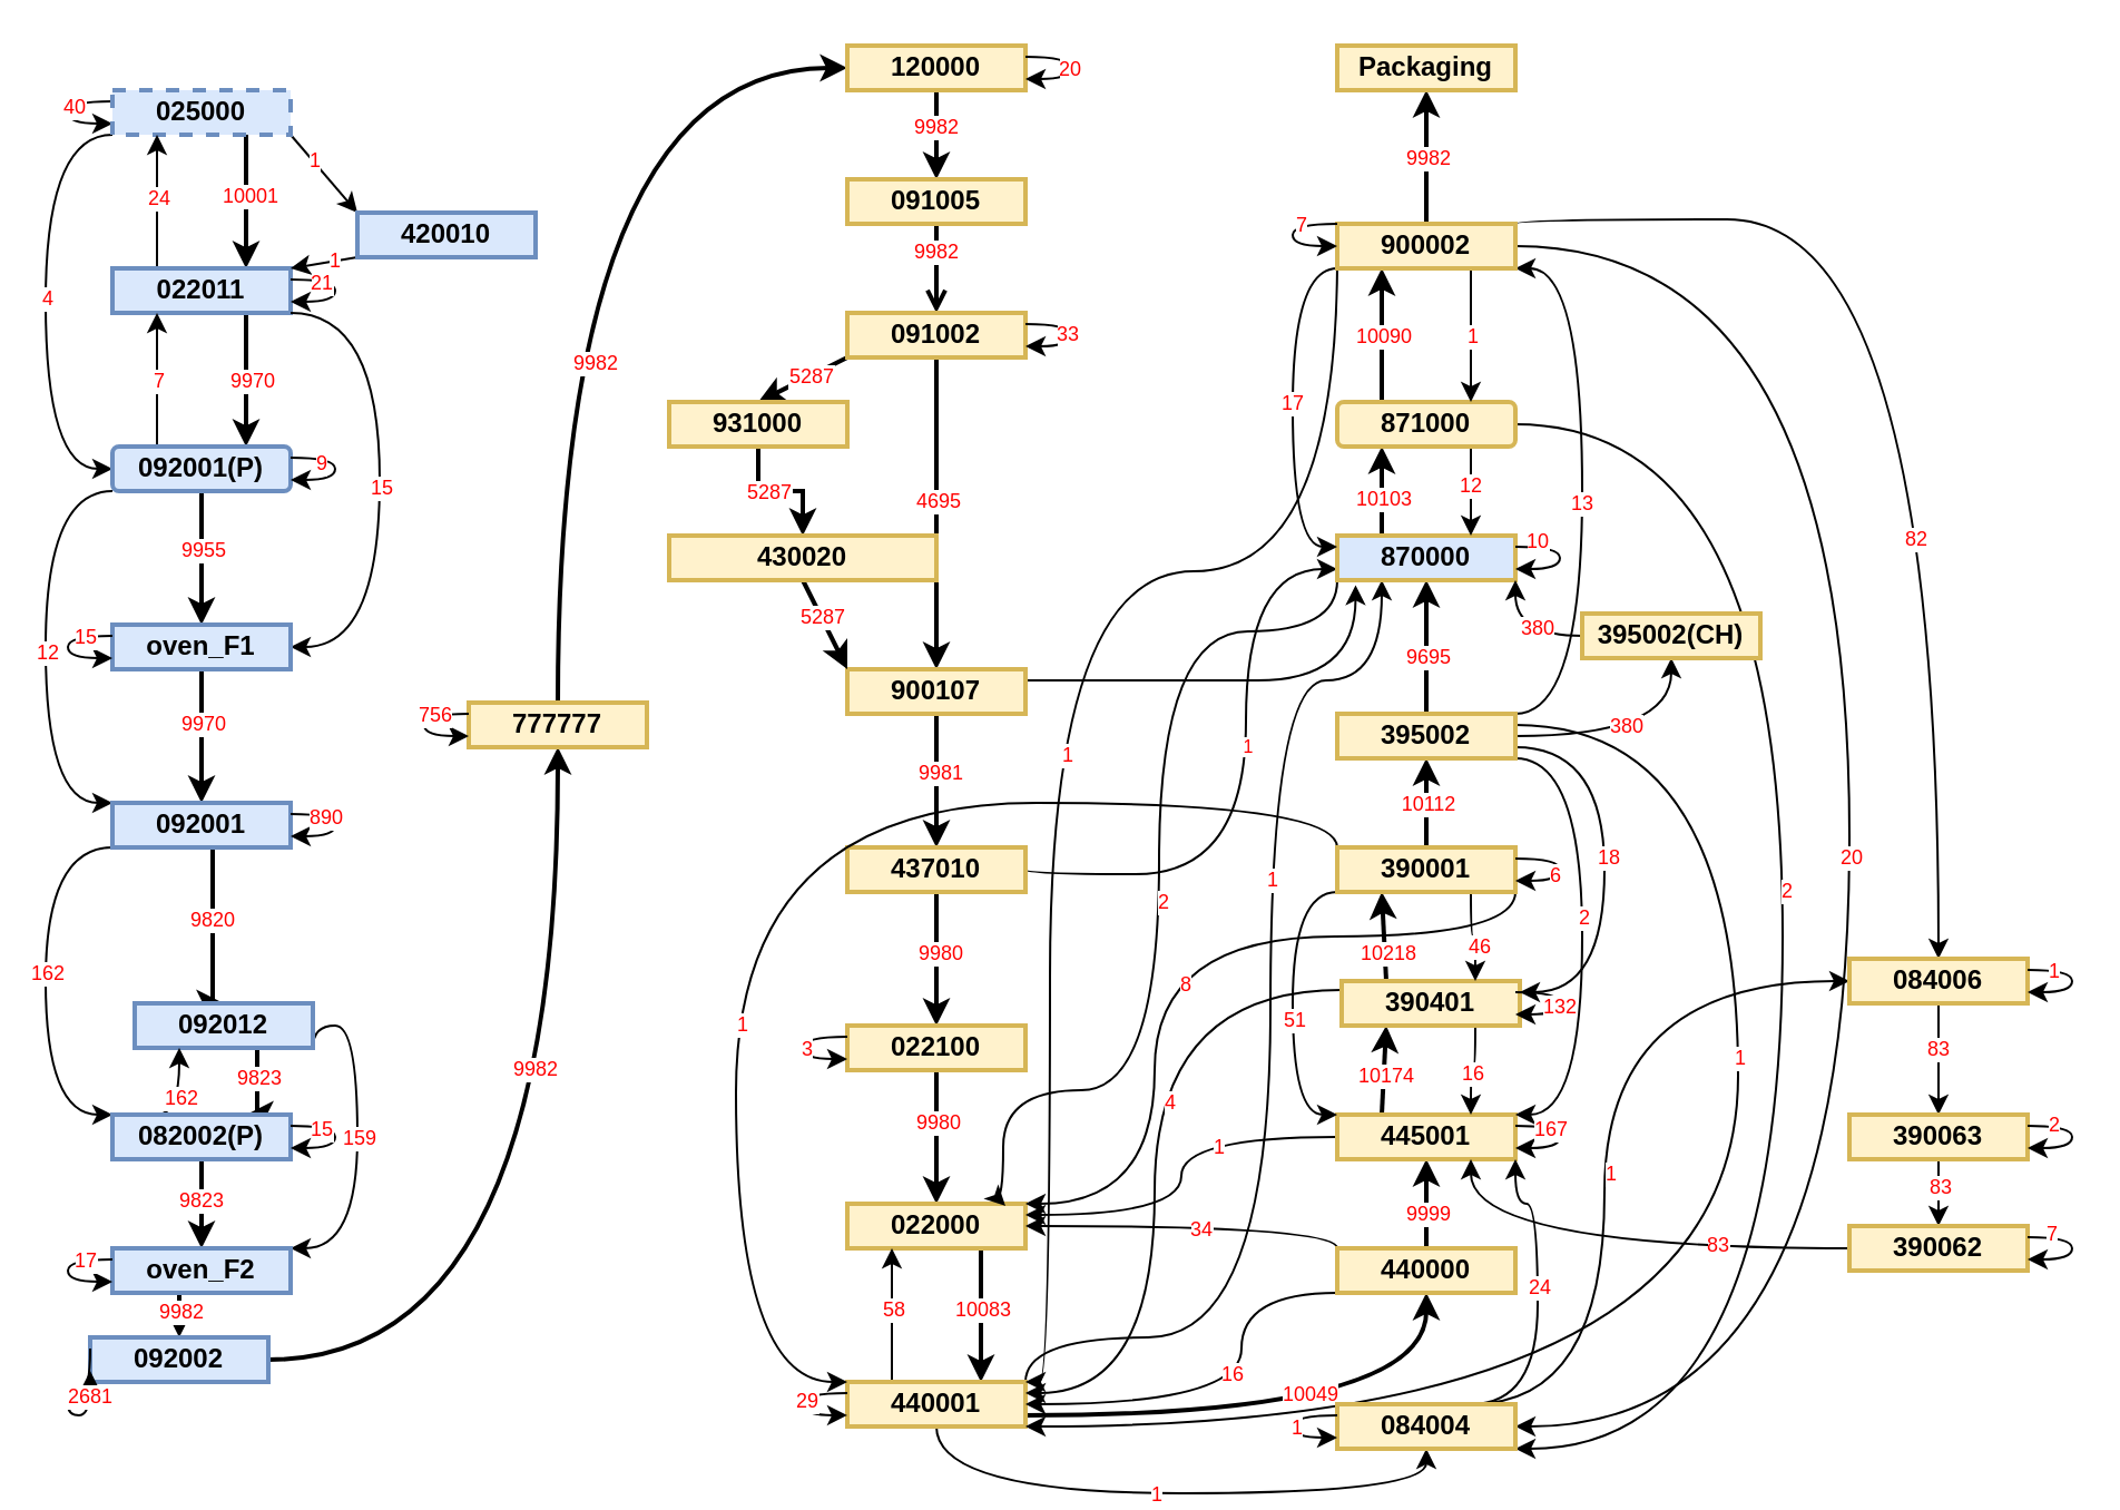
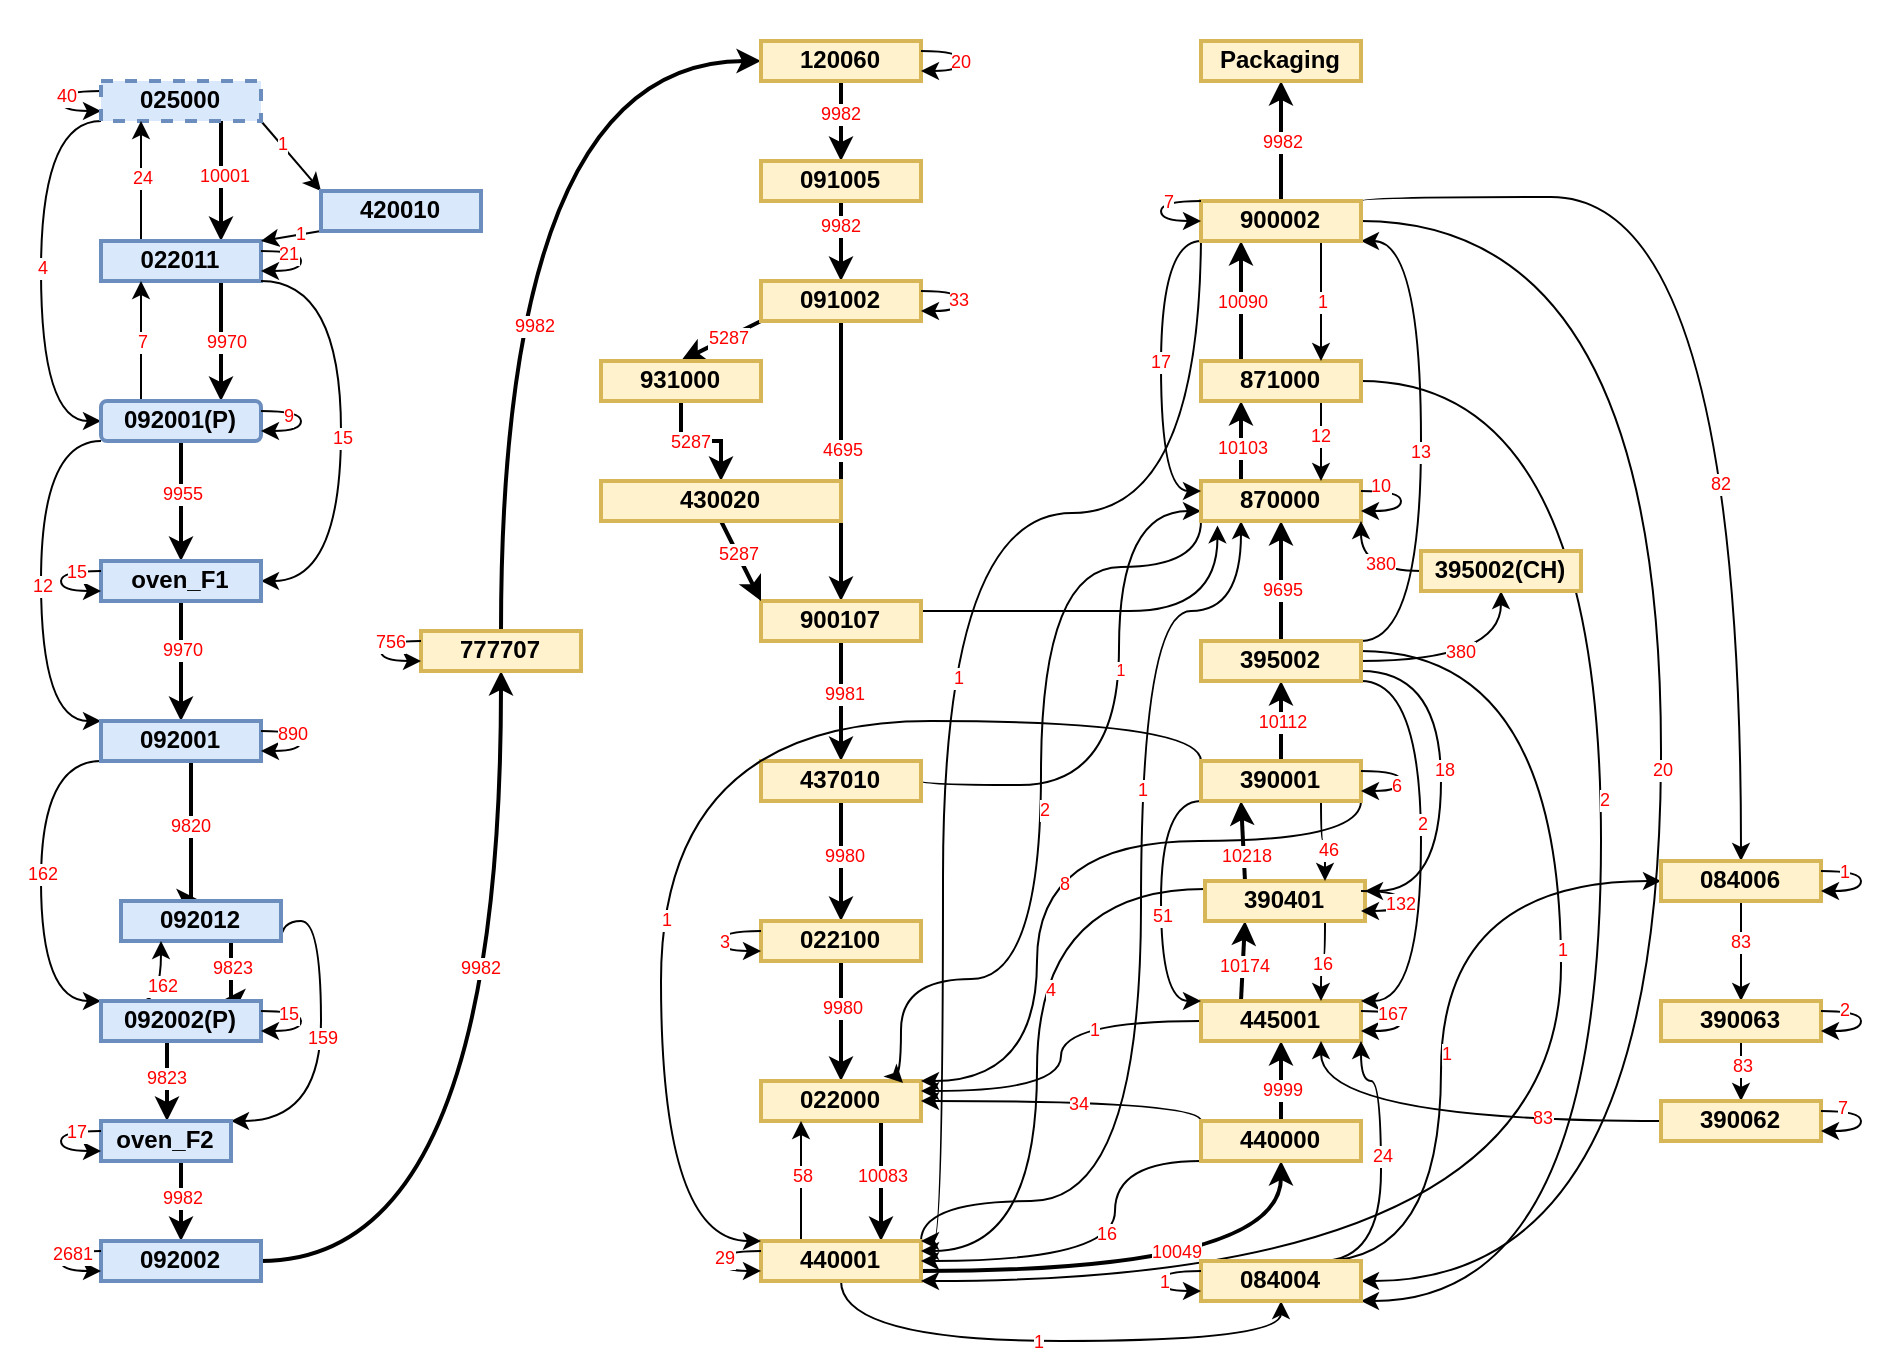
- <mxCell id="57" value="&lt;b&gt;120000&lt;/b&gt;" style="rounded=0;whiteSpace=wrap;html=1;fillColor=#fff2cc;strokeColor=#d6b656;strokeWidth=2;" vertex="1" parent="1"><mxGeometry x="380" y="20" width="80" height="20" as="geometry" /></mxCell>
+ <mxCell id="57" value="&lt;b&gt;120060&lt;/b&gt;" style="rounded=0;whiteSpace=wrap;html=1;fillColor=#fff2cc;strokeColor=#d6b656;strokeWidth=2;" vertex="1" parent="1"><mxGeometry x="380" y="20" width="80" height="20" as="geometry" /></mxCell>
- <mxCell id="58" style="edgeStyle=none;rounded=0;orthogonalLoop=1;jettySize=auto;html=1;entryX=0.5;entryY=0;entryDx=0;entryDy=0;elbow=vertical;strokeWidth=2;endArrow=open;" edge="1" parent="1" source="60" target="65"><mxGeometry relative="1" as="geometry" /></mxCell>
+ <mxCell id="58" style="edgeStyle=none;rounded=0;orthogonalLoop=1;jettySize=auto;html=1;entryX=0.5;entryY=0;entryDx=0;entryDy=0;elbow=vertical;strokeWidth=2;" edge="1" parent="1" source="60" target="65"><mxGeometry relative="1" as="geometry" /></mxCell>
- <mxCell id="149" value="&lt;b&gt;871000&lt;/b&gt;" style="whiteSpace=wrap;html=1;fillColor=#fff2cc;strokeColor=#d6b656;strokeWidth=2;rounded=1;" vertex="1" parent="1"><mxGeometry x="600" y="180" width="80" height="20" as="geometry" /></mxCell>
+ <mxCell id="149" value="&lt;b&gt;871000&lt;/b&gt;" style="rounded=0;whiteSpace=wrap;html=1;fillColor=#fff2cc;strokeColor=#d6b656;strokeWidth=2;" vertex="1" parent="1"><mxGeometry x="600" y="180" width="80" height="20" as="geometry" /></mxCell>
- <mxCell id="142" value="&lt;b&gt;870000&lt;/b&gt;" style="rounded=0;whiteSpace=wrap;html=1;fillColor=#dae8fc;strokeColor=#d6b656;strokeWidth=2;" vertex="1" parent="1"><mxGeometry x="600" y="240" width="80" height="20" as="geometry" /></mxCell>
+ <mxCell id="142" value="&lt;b&gt;870000&lt;/b&gt;" style="rounded=0;whiteSpace=wrap;html=1;fillColor=#fff2cc;strokeColor=#d6b656;strokeWidth=2;" vertex="1" parent="1"><mxGeometry x="600" y="240" width="80" height="20" as="geometry" /></mxCell>
- <mxCell id="54" value="&lt;b&gt;777777&lt;/b&gt;" style="rounded=0;whiteSpace=wrap;html=1;fillColor=#fff2cc;strokeColor=#d6b656;strokeWidth=2;" vertex="1" parent="1"><mxGeometry x="210" y="315" width="80" height="20" as="geometry" /></mxCell>
+ <mxCell id="54" value="&lt;b&gt;777707&lt;/b&gt;" style="rounded=0;whiteSpace=wrap;html=1;fillColor=#fff2cc;strokeColor=#d6b656;strokeWidth=2;" vertex="1" parent="1"><mxGeometry x="210" y="315" width="80" height="20" as="geometry" /></mxCell>
- <mxCell id="42" value="&lt;b&gt;082002(P)&lt;/b&gt;" style="rounded=0;whiteSpace=wrap;html=1;fillColor=#dae8fc;strokeColor=#6c8ebf;strokeWidth=2;" vertex="1" parent="1"><mxGeometry x="50" y="500" width="80" height="20" as="geometry" /></mxCell>
+ <mxCell id="42" value="&lt;b&gt;092002(P)&lt;/b&gt;" style="rounded=0;whiteSpace=wrap;html=1;fillColor=#dae8fc;strokeColor=#6c8ebf;strokeWidth=2;" vertex="1" parent="1"><mxGeometry x="50" y="500" width="80" height="20" as="geometry" /></mxCell>
- <mxCell id="45" value="&lt;b&gt;oven_F2&lt;/b&gt;" style="rounded=0;whiteSpace=wrap;html=1;fillColor=#dae8fc;strokeColor=#6c8ebf;strokeWidth=2;" vertex="1" parent="1"><mxGeometry x="50" y="560" width="80" height="20" as="geometry" /></mxCell>
+ <mxCell id="45" value="&lt;b&gt;oven_F2&lt;/b&gt;" style="rounded=0;whiteSpace=wrap;html=1;fillColor=#dae8fc;strokeColor=#6c8ebf;strokeWidth=2;" vertex="1" parent="1"><mxGeometry x="50" y="560" width="65" height="20" as="geometry" /></mxCell>
- <mxCell id="48" value="&lt;b&gt;092002&lt;/b&gt;" style="rounded=0;whiteSpace=wrap;html=1;fillColor=#dae8fc;strokeColor=#6c8ebf;strokeWidth=2;" vertex="1" parent="1"><mxGeometry x="40" y="600" width="80" height="20" as="geometry" /></mxCell>
+ <mxCell id="48" value="&lt;b&gt;092002&lt;/b&gt;" style="rounded=0;whiteSpace=wrap;html=1;fillColor=#dae8fc;strokeColor=#6c8ebf;strokeWidth=2;" vertex="1" parent="1"><mxGeometry x="50" y="620" width="80" height="20" as="geometry" /></mxCell>
